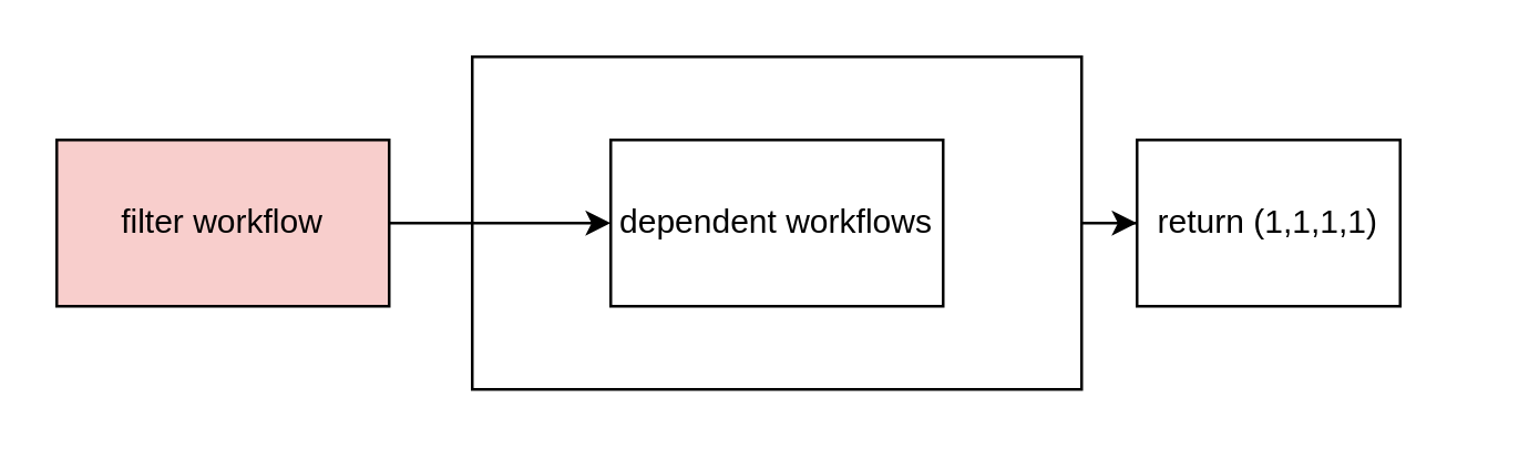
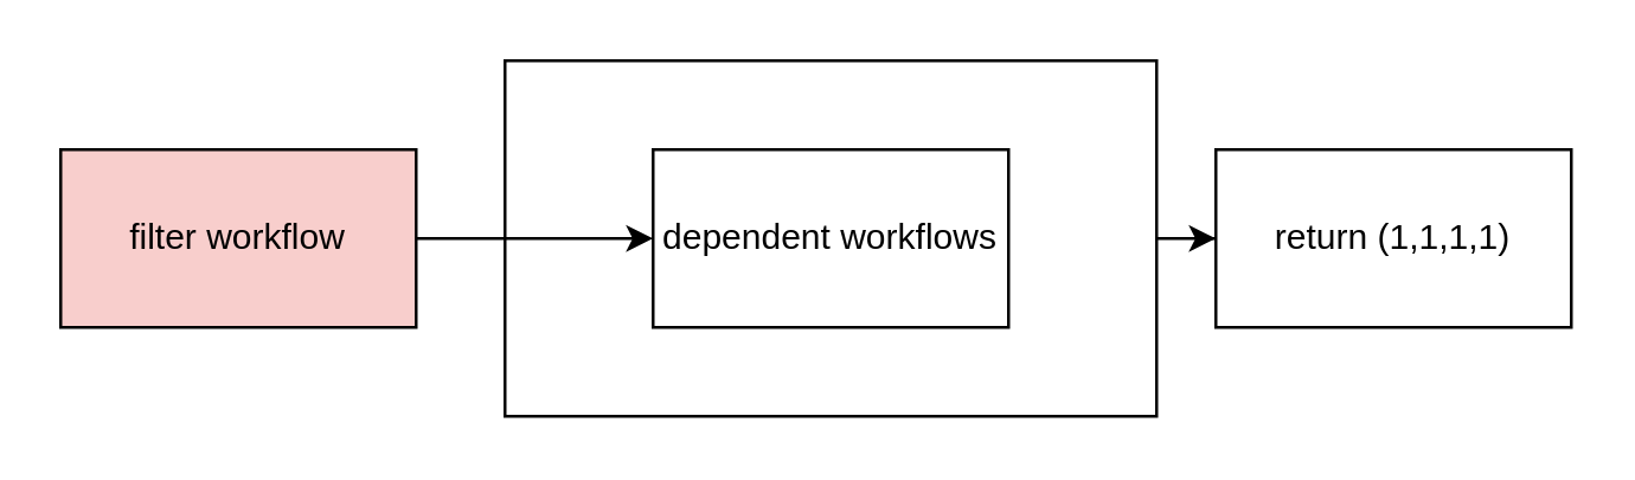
- <mxCell id="7" value="return (1,1,1,1)" style="whiteSpace=wrap;html=1;" vertex="1" parent="1"><mxGeometry x="410" y="50" width="95" height="60" as="geometry" /></mxCell>
+ <mxCell id="7" value="return (1,1,1,1)" style="whiteSpace=wrap;html=1;" vertex="1" parent="1"><mxGeometry x="410" y="50" width="120" height="60" as="geometry" /></mxCell>
